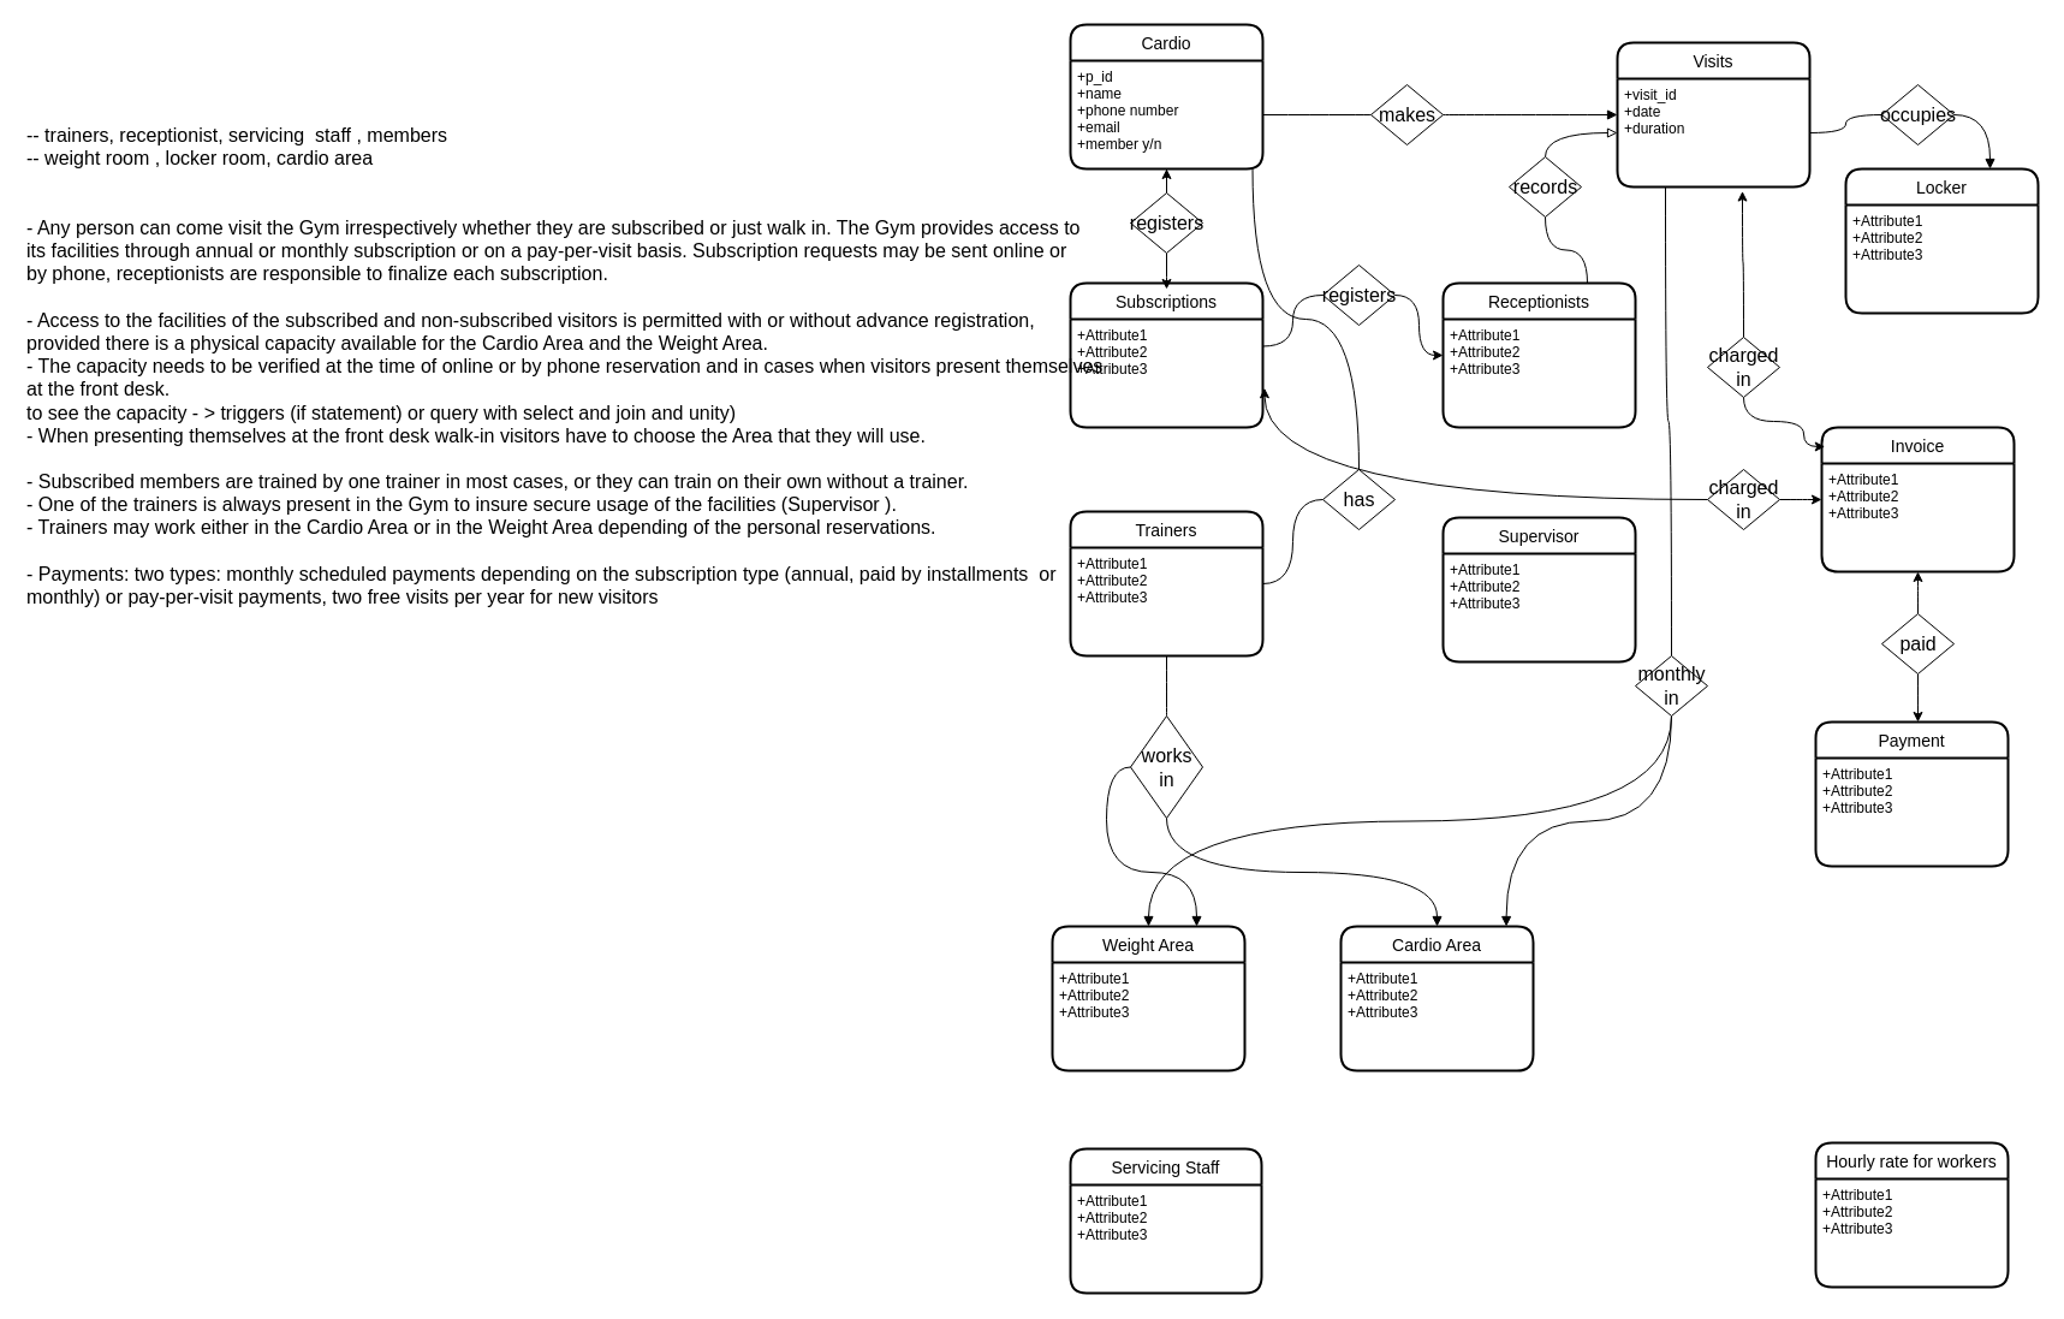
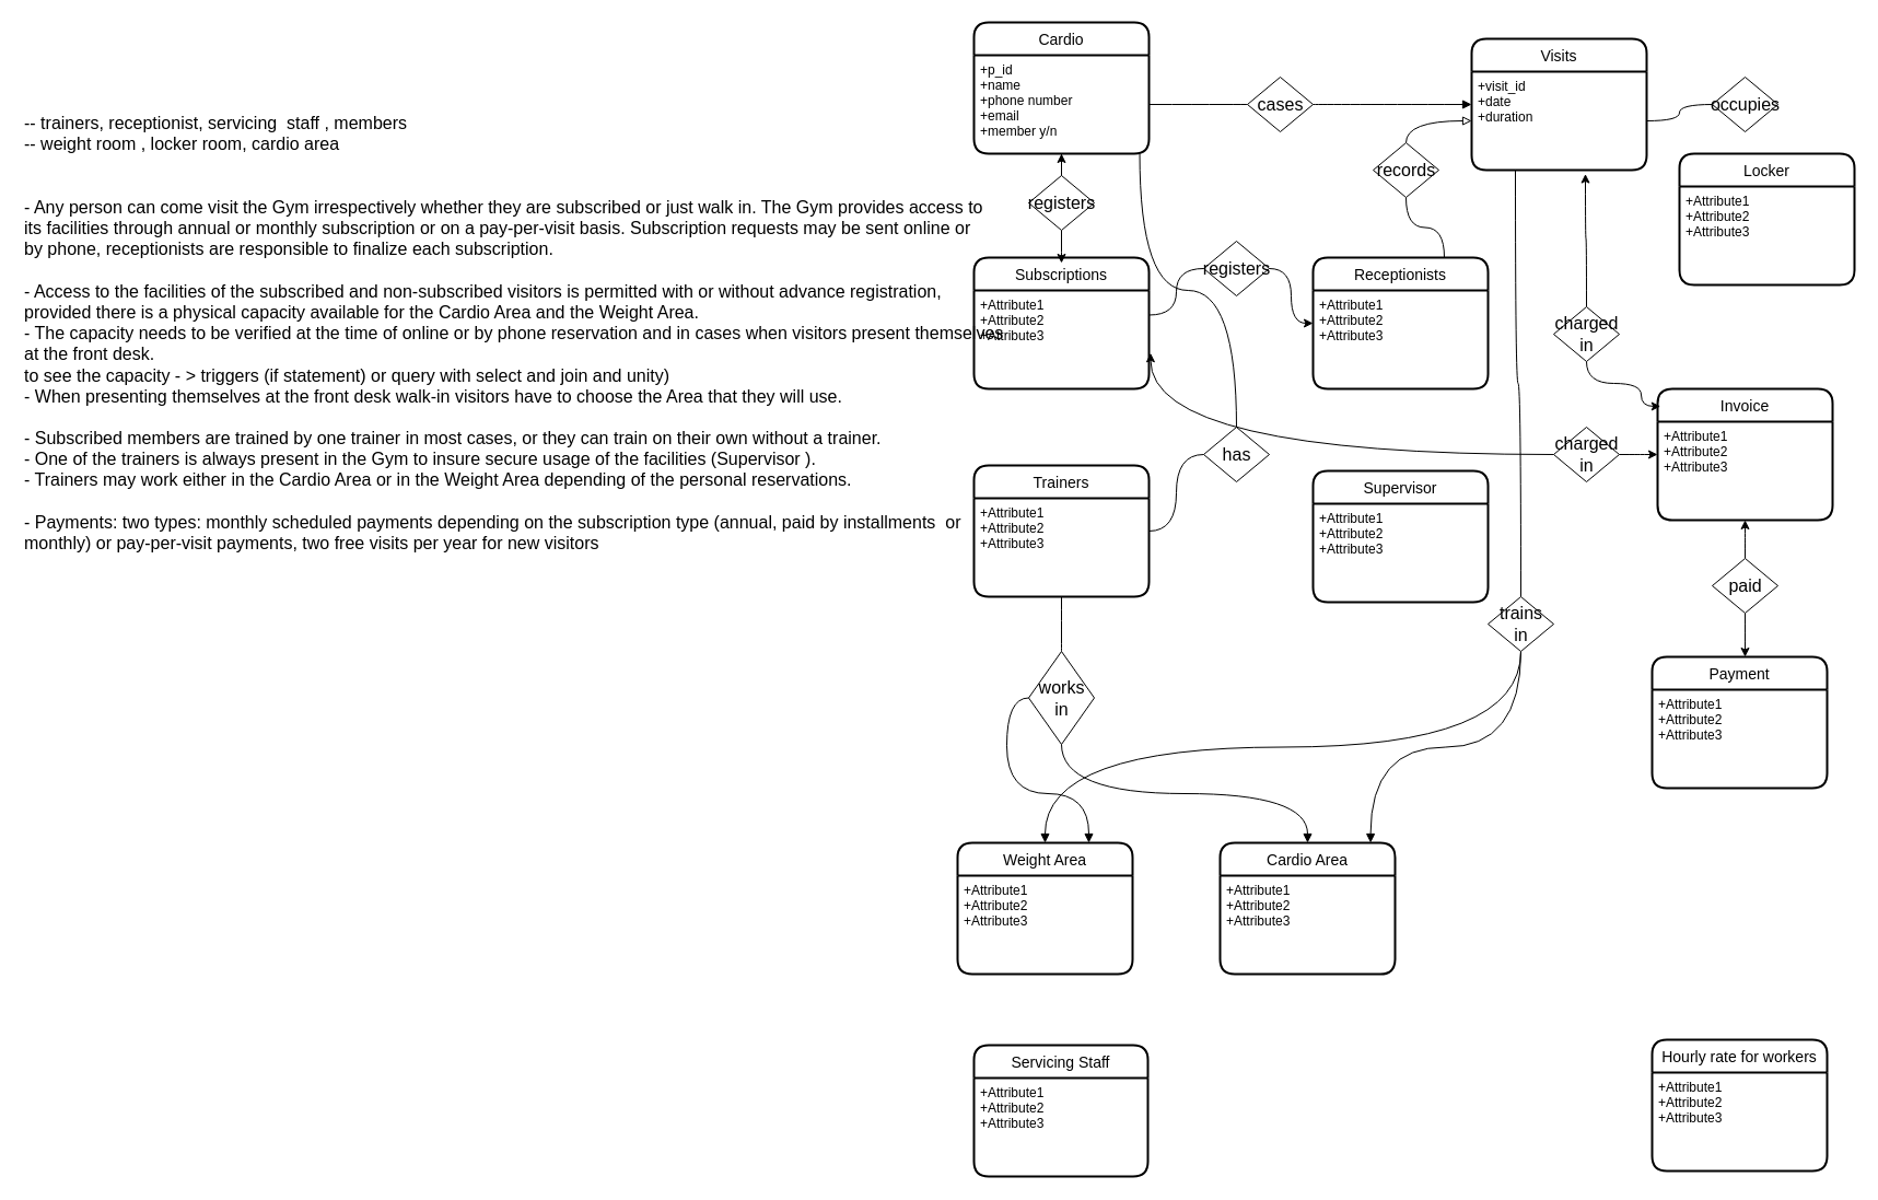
- <mxCell id="29" value="makes" style="shape=rhombus;html=1;dashed=0;whitespace=wrap;perimeter=rhombusPerimeter;fontSize=16;" vertex="1" parent="1"><mxGeometry x="1140" y="70" width="60" height="50" as="geometry" /></mxCell>
+ <mxCell id="29" value="cases" style="shape=rhombus;html=1;dashed=0;whitespace=wrap;perimeter=rhombusPerimeter;fontSize=16;" vertex="1" parent="1"><mxGeometry x="1140" y="70" width="60" height="50" as="geometry" /></mxCell>
- <mxCell id="32" value="" style="edgeStyle=orthogonalEdgeStyle;curved=1;rounded=0;orthogonalLoop=1;jettySize=auto;html=1;fontSize=16;startArrow=none;startFill=0;endArrow=block;endFill=1;entryX=0.75;entryY=0;entryDx=0;entryDy=0;exitX=1;exitY=0.5;exitDx=0;exitDy=0;" edge="1" parent="1" source="34" target="13"><mxGeometry relative="1" as="geometry" /></mxCell>
- <mxCell id="38" value="&lt;div&gt;monthly &lt;br&gt;&lt;/div&gt;&lt;div&gt;in&lt;/div&gt;" style="shape=rhombus;html=1;dashed=0;whitespace=wrap;perimeter=rhombusPerimeter;fontSize=16;" vertex="1" parent="1"><mxGeometry x="1360" y="545" width="60" height="50" as="geometry" /></mxCell>
+ <mxCell id="38" value="&lt;div&gt;trains &lt;br&gt;&lt;/div&gt;&lt;div&gt;in&lt;/div&gt;" style="shape=rhombus;html=1;dashed=0;whitespace=wrap;perimeter=rhombusPerimeter;fontSize=16;" vertex="1" parent="1"><mxGeometry x="1360" y="545" width="60" height="50" as="geometry" /></mxCell>
